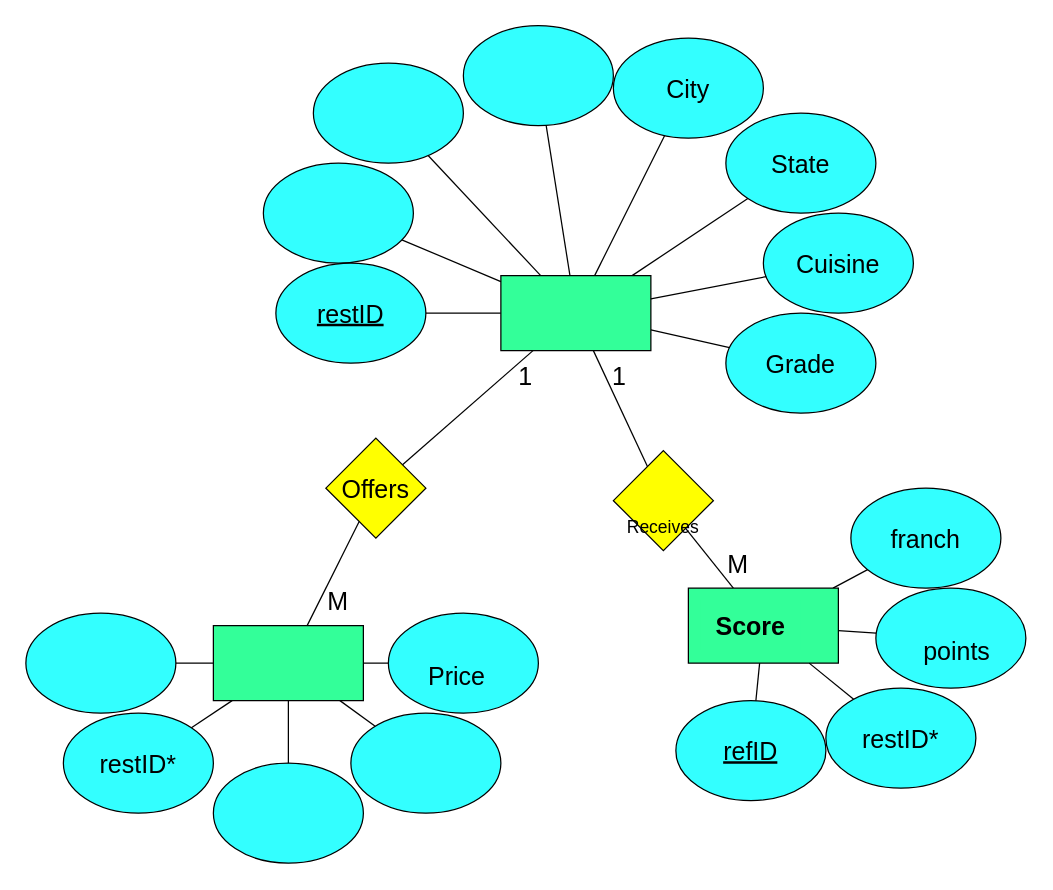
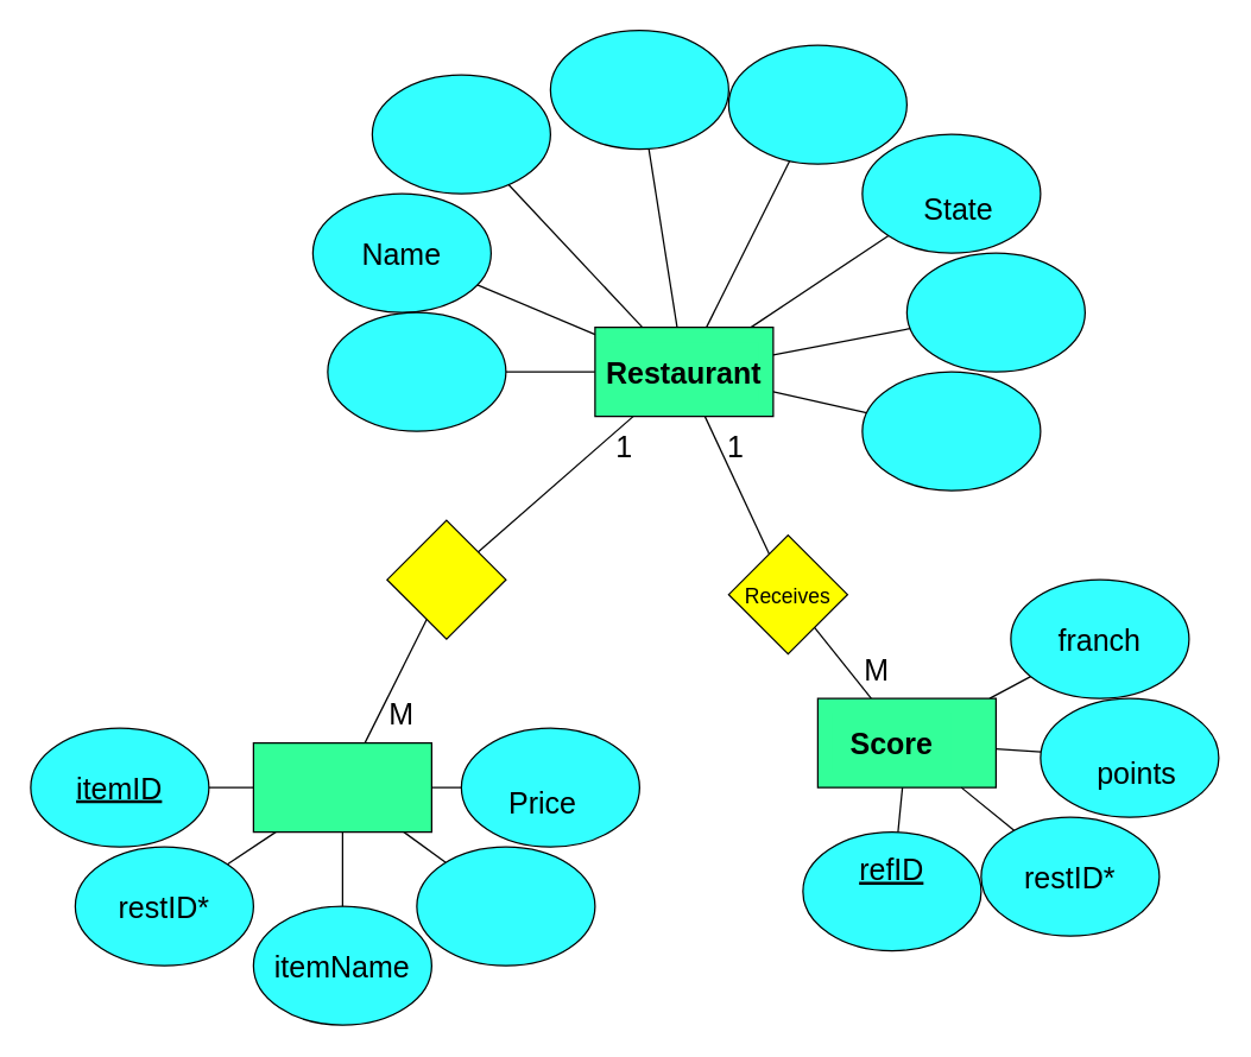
- <mxCell id="14" value="City" style="text;html=1;strokeColor=none;fillColor=none;align=center;verticalAlign=middle;whiteSpace=wrap;rounded=0;fontSize=20;" parent="12" vertex="1"><mxGeometry x="10" y="20" width="100" height="40" as="geometry" /></mxCell>
- <mxCell id="17" value="State" style="text;html=1;strokeColor=none;fillColor=none;align=center;verticalAlign=middle;whiteSpace=wrap;rounded=0;fontSize=20;" parent="15" vertex="1"><mxGeometry x="10" y="20" width="100" height="40" as="geometry" /></mxCell>
+ <mxCell id="17" value="State" style="text;html=1;strokeColor=none;fillColor=none;align=center;verticalAlign=middle;whiteSpace=wrap;rounded=0;fontSize=20;" parent="15" vertex="1"><mxGeometry x="15" y="30" width="100" height="40" as="geometry" /></mxCell>
+ <mxCell id="4" value="Name" style="text;html=1;strokeColor=none;fillColor=none;align=center;verticalAlign=middle;whiteSpace=wrap;rounded=0;fontSize=20;" parent="2" vertex="1"><mxGeometry x="10" y="20" width="100" height="40" as="geometry" /></mxCell>
- <mxCell id="86" value="Cuisine" style="text;html=1;strokeColor=none;fillColor=none;align=center;verticalAlign=middle;whiteSpace=wrap;rounded=0;fontSize=20;" parent="84" vertex="1"><mxGeometry x="10" y="20" width="100" height="40" as="geometry" /></mxCell>
- <mxCell id="7" value="&lt;u&gt;restID&lt;/u&gt;" style="text;html=1;strokeColor=none;fillColor=none;align=center;verticalAlign=middle;whiteSpace=wrap;rounded=0;fontSize=20;" parent="5" vertex="1"><mxGeometry x="10" y="20" width="100" height="40" as="geometry" /></mxCell>
+ <mxCell id="74" value="&lt;b&gt;&lt;font style=&quot;font-size: 20px;&quot;&gt;Restaurant&lt;/font&gt;&lt;/b&gt;" style="text;html=1;strokeColor=none;fillColor=#33FF99;align=center;verticalAlign=middle;whiteSpace=wrap;rounded=0;" parent="72" vertex="1"><mxGeometry x="10" y="10" width="100" height="40" as="geometry" /></mxCell>
- <mxCell id="20" value="Grade" style="text;html=1;strokeColor=none;fillColor=none;align=center;verticalAlign=middle;whiteSpace=wrap;rounded=0;fontSize=20;" parent="18" vertex="1"><mxGeometry x="10" y="20" width="100" height="40" as="geometry" /></mxCell>
- <mxCell id="29" value="Offers" style="text;html=1;strokeColor=none;fillColor=none;align=center;verticalAlign=middle;whiteSpace=wrap;rounded=0;fontSize=20;" parent="27" vertex="1"><mxGeometry x="10" y="25" width="60" height="30" as="geometry" /></mxCell>
- <mxCell id="67" value="&lt;font style=&quot;font-size: 14px;&quot;&gt;Receives&lt;/font&gt;" style="text;html=1;strokeColor=none;fillColor=none;align=center;verticalAlign=middle;whiteSpace=wrap;rounded=0;fontSize=20;" parent="65" vertex="1"><mxGeometry x="10" y="40" width="60" height="35" as="geometry" /></mxCell>
+ <mxCell id="67" value="&lt;font style=&quot;font-size: 14px;&quot;&gt;Receives&lt;/font&gt;" style="text;html=1;strokeColor=none;fillColor=none;align=center;verticalAlign=middle;whiteSpace=wrap;rounded=0;fontSize=20;" parent="65" vertex="1"><mxGeometry x="10" y="20" width="60" height="35" as="geometry" /></mxCell>
+ <mxCell id="36" value="&lt;u&gt;itemID&lt;/u&gt;" style="text;html=1;strokeColor=none;fillColor=none;align=center;verticalAlign=middle;whiteSpace=wrap;rounded=0;fontSize=20;" parent="34" vertex="1"><mxGeometry x="10" y="20" width="100" height="40" as="geometry" /></mxCell>
- <mxCell id="55" value="&lt;u&gt;refID&lt;/u&gt;" style="text;html=1;strokeColor=none;fillColor=none;align=center;verticalAlign=middle;whiteSpace=wrap;rounded=0;fontSize=20;" parent="53" vertex="1"><mxGeometry x="10" y="20" width="100" height="40" as="geometry" /></mxCell>
+ <mxCell id="55" value="&lt;u&gt;refID&lt;/u&gt;" style="text;html=1;strokeColor=none;fillColor=none;align=center;verticalAlign=middle;whiteSpace=wrap;rounded=0;fontSize=20;" parent="53" vertex="1"><mxGeometry x="10" y="5" width="100" height="40" as="geometry" /></mxCell>
+ <mxCell id="39" value="itemName" style="text;html=1;strokeColor=none;fillColor=none;align=center;verticalAlign=middle;whiteSpace=wrap;rounded=0;fontSize=20;" parent="37" vertex="1"><mxGeometry x="10" y="20" width="100" height="40" as="geometry" /></mxCell>
